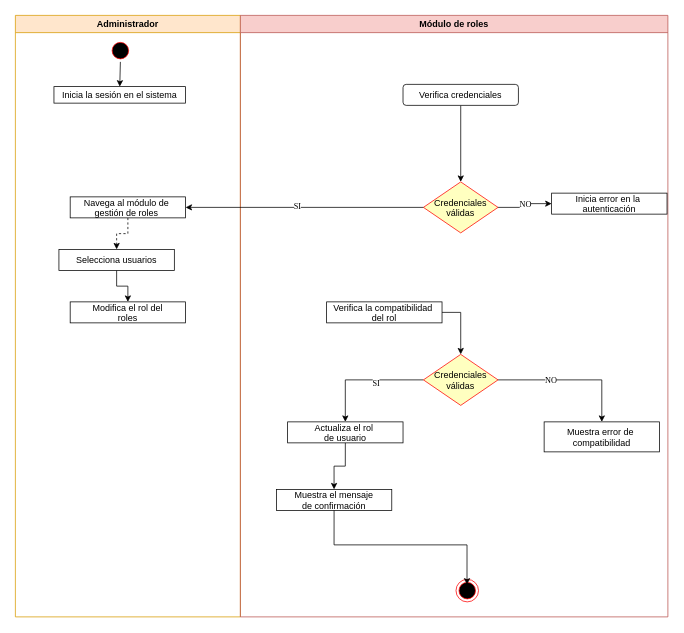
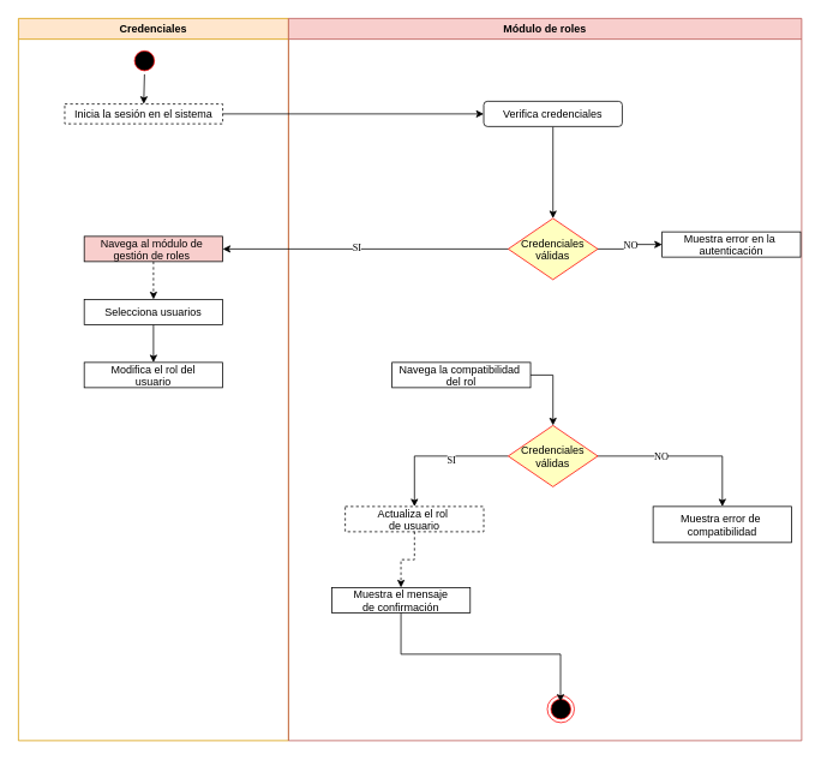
- <mxCell id="2" value="Administrador" style="swimlane;whiteSpace=wrap;fillColor=#ffe6cc;strokeColor=#d79b00;" vertex="1" parent="1"><mxGeometry x="20" y="20" width="300" height="802" as="geometry" /></mxCell>
+ <mxCell id="2" value="Credenciales" style="swimlane;whiteSpace=wrap;fillColor=#ffe6cc;strokeColor=#d79b00;" vertex="1" parent="1"><mxGeometry x="20" y="20" width="300" height="802" as="geometry" /></mxCell>
- <mxCell id="5" value="Inicia la sesión en el sistema" style="" vertex="1" parent="2"><mxGeometry x="51.44" y="95" width="175.5" height="22" as="geometry" /></mxCell>
+ <mxCell id="5" value="Inicia la sesión en el sistema" style="dashed=1;" vertex="1" parent="2"><mxGeometry x="51.44" y="95" width="175.5" height="22" as="geometry" /></mxCell>
+ <mxCell id="33" style="edgeStyle=orthogonalEdgeStyle;rounded=0;hachureGap=4;orthogonalLoop=1;jettySize=auto;html=1;exitX=1;exitY=0.5;exitDx=0;exitDy=0;entryX=0;entryY=0.5;entryDx=0;entryDy=0;fontFamily=Architects Daughter;fontSource=https%3A%2F%2Ffonts.googleapis.com%2Fcss%3Ffamily%3DArchitects%2BDaughter;" edge="1" parent="1" source="5" target="13"><mxGeometry relative="1" as="geometry" /></mxCell>
- <mxCell id="17" value="Inicia error en la &#10;autenticación" style="" vertex="1" parent="11"><mxGeometry x="415" y="237" width="153.87" height="28" as="geometry" /></mxCell>
+ <mxCell id="17" value="Muestra error en la &#10;autenticación" style="" vertex="1" parent="11"><mxGeometry x="415" y="237" width="153.87" height="28" as="geometry" /></mxCell>
- <mxCell id="7" value="Navega al módulo de &#10;gestión de roles " style="" vertex="1" parent="2"><mxGeometry x="73.07" y="242" width="153.87" height="28" as="geometry" /></mxCell>
+ <mxCell id="7" value="Navega al módulo de &#10;gestión de roles " style="fillColor=#f8cecc;" vertex="1" parent="2"><mxGeometry x="73.07" y="242" width="153.87" height="28" as="geometry" /></mxCell>
- <mxCell id="9" value="Selecciona usuarios" style="" vertex="1" parent="2"><mxGeometry x="58.07" y="312" width="153.87" height="28" as="geometry" /></mxCell>
+ <mxCell id="9" value="Selecciona usuarios" style="" vertex="1" parent="2"><mxGeometry x="73.07" y="312" width="153.87" height="28" as="geometry" /></mxCell>
- <mxCell id="10" value="Modifica el rol del&#10;roles" style="" vertex="1" parent="2"><mxGeometry x="73.07" y="382" width="153.87" height="28" as="geometry" /></mxCell>
+ <mxCell id="10" value="Modifica el rol del&#10;usuario" style="" vertex="1" parent="2"><mxGeometry x="73.07" y="382" width="153.87" height="28" as="geometry" /></mxCell>
- <mxCell id="20" value="Verifica la compatibilidad &#10;del rol" style="" vertex="1" parent="11"><mxGeometry x="115" y="382" width="153.87" height="28" as="geometry" /></mxCell>
+ <mxCell id="20" value="Navega la compatibilidad &#10;del rol" style="" vertex="1" parent="11"><mxGeometry x="115" y="382" width="153.87" height="28" as="geometry" /></mxCell>
- <mxCell id="27" value="Actualiza el rol &#10;de usuario" style="" vertex="1" parent="11"><mxGeometry x="63" y="542" width="153.87" height="28" as="geometry" /></mxCell>
+ <mxCell id="27" value="Actualiza el rol &#10;de usuario" style="dashed=1;" vertex="1" parent="11"><mxGeometry x="63" y="542" width="153.87" height="28" as="geometry" /></mxCell>
- <mxCell id="26" style="edgeStyle=orthogonalEdgeStyle;rounded=0;hachureGap=4;orthogonalLoop=1;jettySize=auto;html=1;exitX=0.5;exitY=1;exitDx=0;exitDy=0;entryX=0.5;entryY=0;entryDx=0;entryDy=0;fontFamily=Architects Daughter;fontSource=https%3A%2F%2Ffonts.googleapis.com%2Fcss%3Ffamily%3DArchitects%2BDaughter;" edge="1" parent="11" source="27" target="29"><mxGeometry relative="1" as="geometry" /></mxCell>
+ <mxCell id="26" style="edgeStyle=orthogonalEdgeStyle;rounded=0;hachureGap=4;orthogonalLoop=1;jettySize=auto;html=1;exitX=0.5;exitY=1;exitDx=0;exitDy=0;entryX=0.5;entryY=0;entryDx=0;entryDy=0;fontFamily=Architects Daughter;fontSource=https%3A%2F%2Ffonts.googleapis.com%2Fcss%3Ffamily%3DArchitects%2BDaughter;dashed=1;" edge="1" parent="11" source="27" target="29"><mxGeometry relative="1" as="geometry" /></mxCell>
